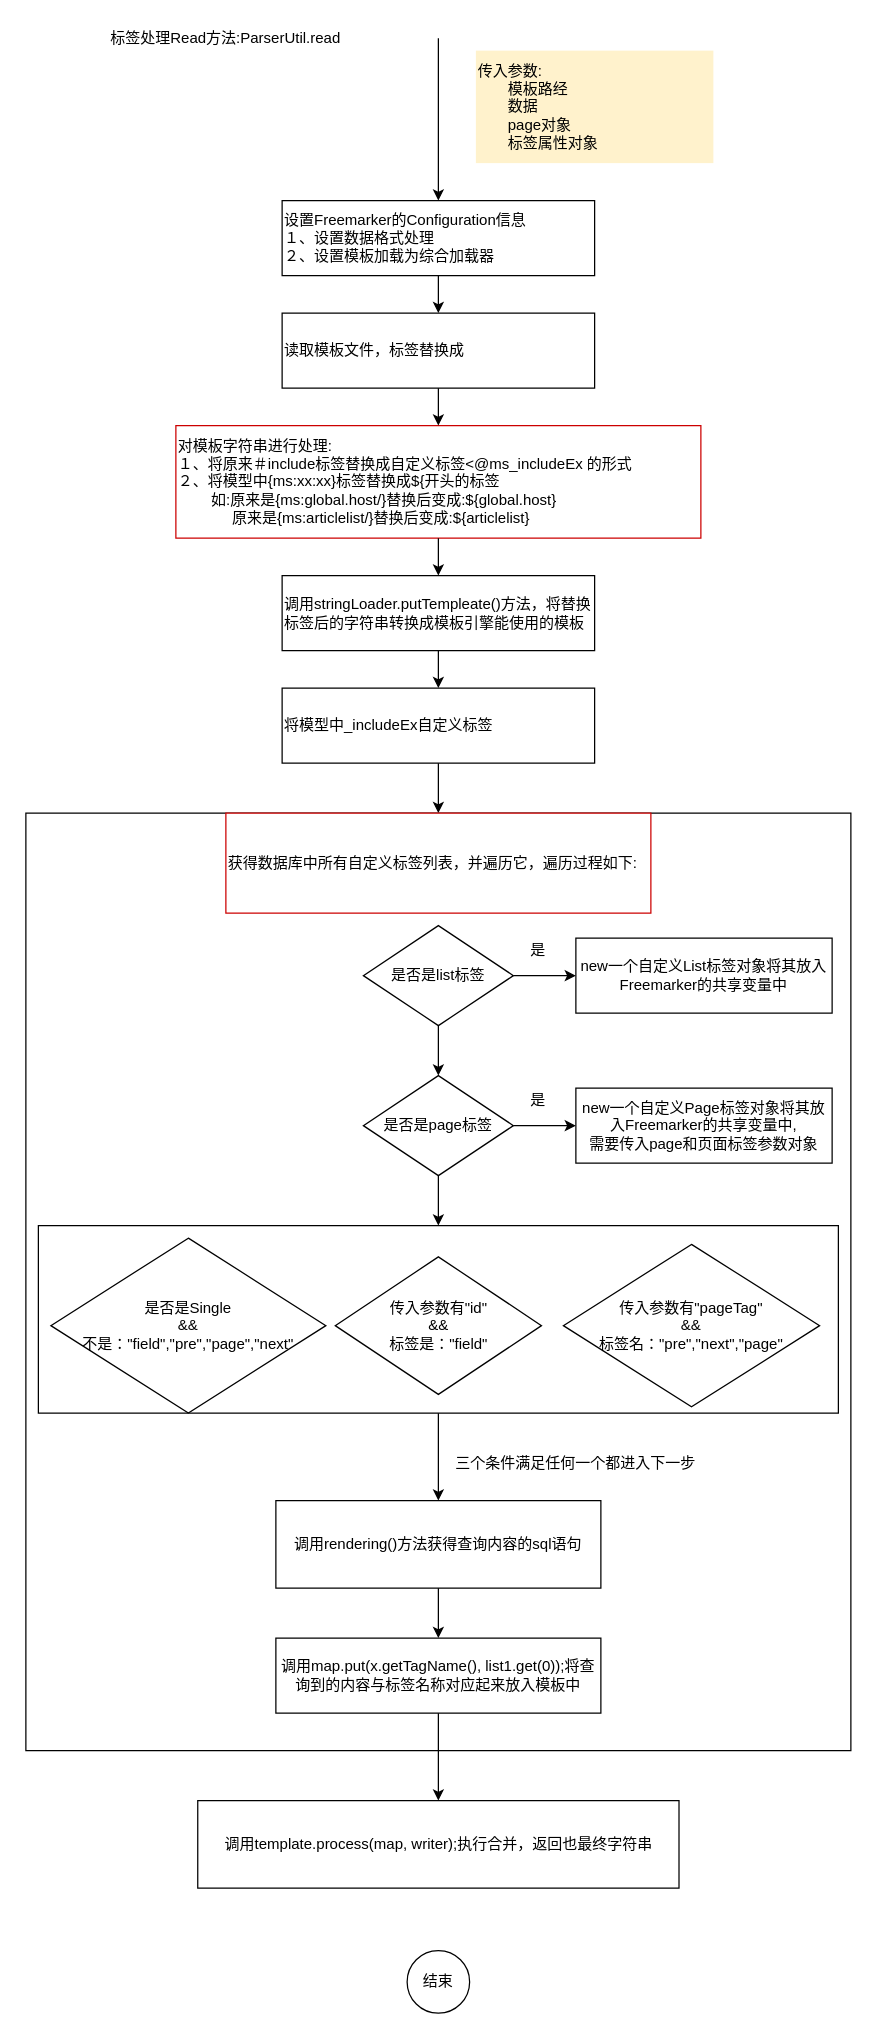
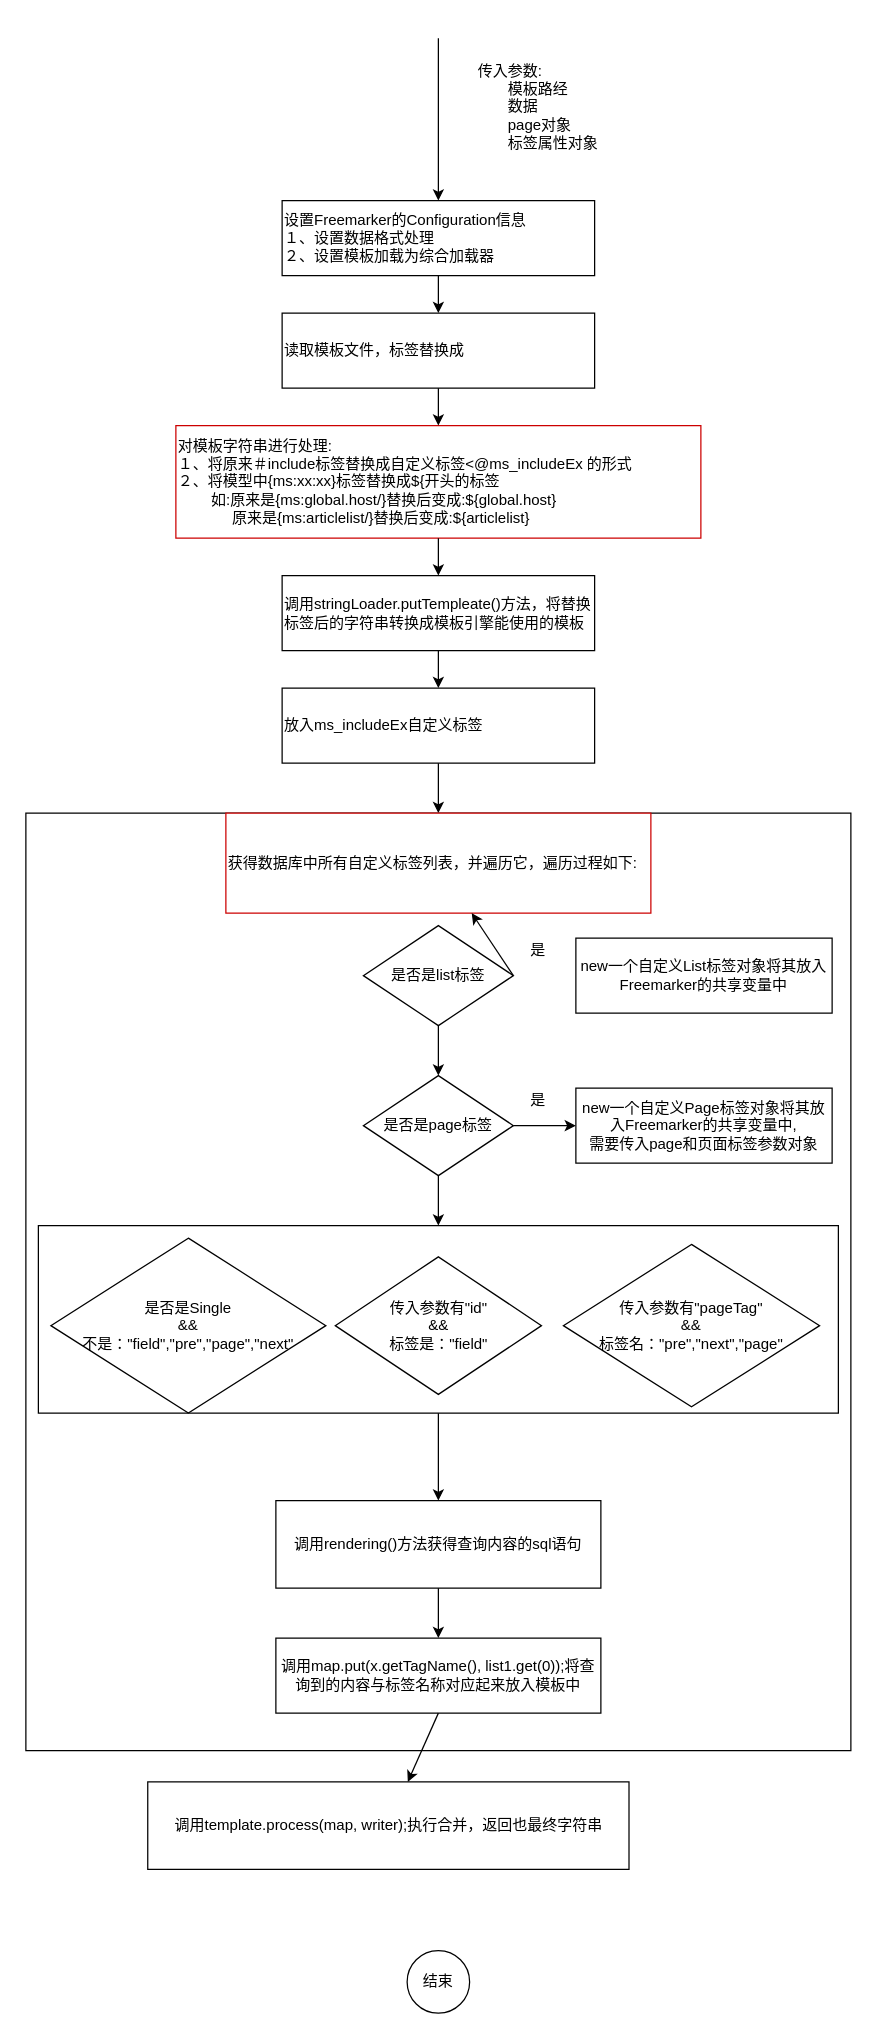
- <mxCell id="3" value="标签处理Read方法:ParserUtil.read" style="text;html=1;strokeColor=none;fillColor=none;align=center;verticalAlign=middle;whiteSpace=wrap;rounded=0;" vertex="1" parent="1"><mxGeometry x="70" y="20" width="220" height="20" as="geometry" /></mxCell>
- <mxCell id="2" value="传入参数:&lt;br&gt;　　模板路经&lt;br&gt;　　数据&lt;br&gt;　　page对象&lt;br&gt;　　标签属性对象" style="rounded=0;whiteSpace=wrap;html=1;align=left;strokeColor=none;fillColor=#fff2cc;" vertex="1" parent="1"><mxGeometry x="380" y="40" width="190" height="90" as="geometry" /></mxCell>
+ <mxCell id="2" value="传入参数:&lt;br&gt;　　模板路经&lt;br&gt;　　数据&lt;br&gt;　　page对象&lt;br&gt;　　标签属性对象" style="rounded=0;whiteSpace=wrap;html=1;align=left;strokeColor=none;" vertex="1" parent="1"><mxGeometry x="380" y="40" width="190" height="90" as="geometry" /></mxCell>
- <mxCell id="9" value="将模型中_includeEx自定义标签" style="rounded=0;whiteSpace=wrap;html=1;align=left;" vertex="1" parent="1"><mxGeometry x="225" y="550" width="250" height="60" as="geometry" /></mxCell>
+ <mxCell id="9" value="放入ms_includeEx自定义标签" style="rounded=0;whiteSpace=wrap;html=1;align=left;" vertex="1" parent="1"><mxGeometry x="225" y="550" width="250" height="60" as="geometry" /></mxCell>
- <mxCell id="20" value="" style="endArrow=classic;html=1;exitX=1;exitY=0.5;exitDx=0;exitDy=0;" edge="1" parent="1" source="18" target="19"><mxGeometry width="50" height="50" relative="1" as="geometry"><mxPoint x="400" y="830" as="sourcePoint" /><mxPoint x="450" y="780" as="targetPoint" /></mxGeometry></mxCell>
+ <mxCell id="20" value="" style="endArrow=classic;html=1;exitX=1;exitY=0.5;exitDx=0;exitDy=0;" edge="1" parent="1" source="18" target="16"><mxGeometry width="50" height="50" relative="1" as="geometry"><mxPoint x="400" y="830" as="sourcePoint" /><mxPoint x="450" y="780" as="targetPoint" /></mxGeometry></mxCell>
- <mxCell id="34" value="三个条件满足任何一个都进入下一步" style="text;html=1;strokeColor=none;fillColor=none;align=center;verticalAlign=middle;whiteSpace=wrap;rounded=0;" vertex="1" parent="1"><mxGeometry x="350" y="1160" width="220" height="20" as="geometry" /></mxCell>
- <mxCell id="38" value="调用template.process(map, writer);执行合并，返回也最终字符串" style="rounded=0;whiteSpace=wrap;html=1;strokeColor=#000000;align=center;" vertex="1" parent="1"><mxGeometry x="157.5" y="1440" width="385" height="70" as="geometry" /></mxCell>
+ <mxCell id="38" value="调用template.process(map, writer);执行合并，返回也最终字符串" style="rounded=0;whiteSpace=wrap;html=1;strokeColor=#000000;align=center;" vertex="1" parent="1"><mxGeometry x="117.5" y="1425" width="385" height="70" as="geometry" /></mxCell>
